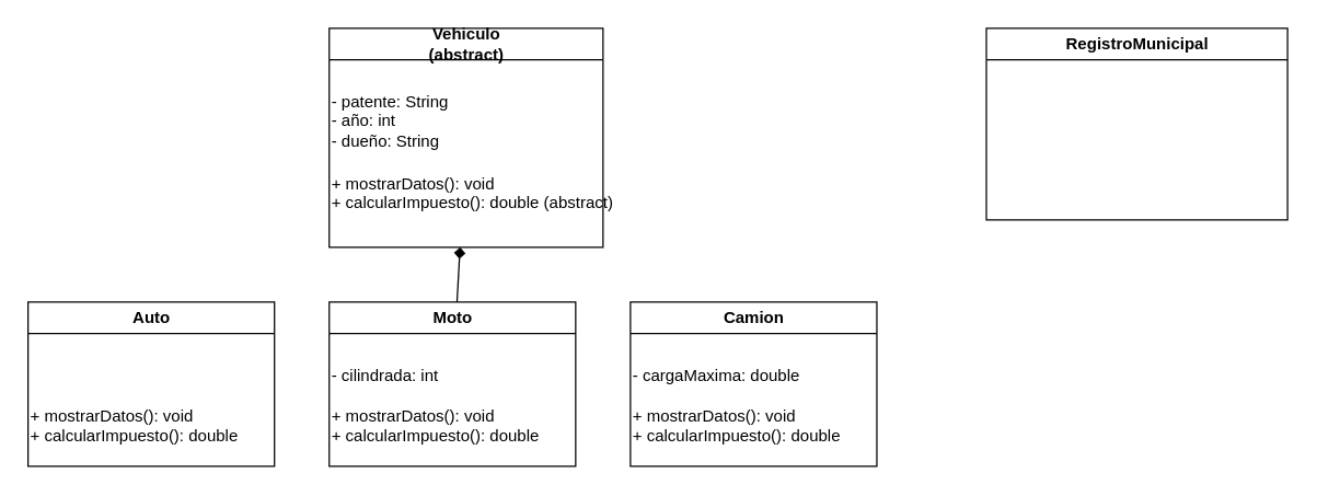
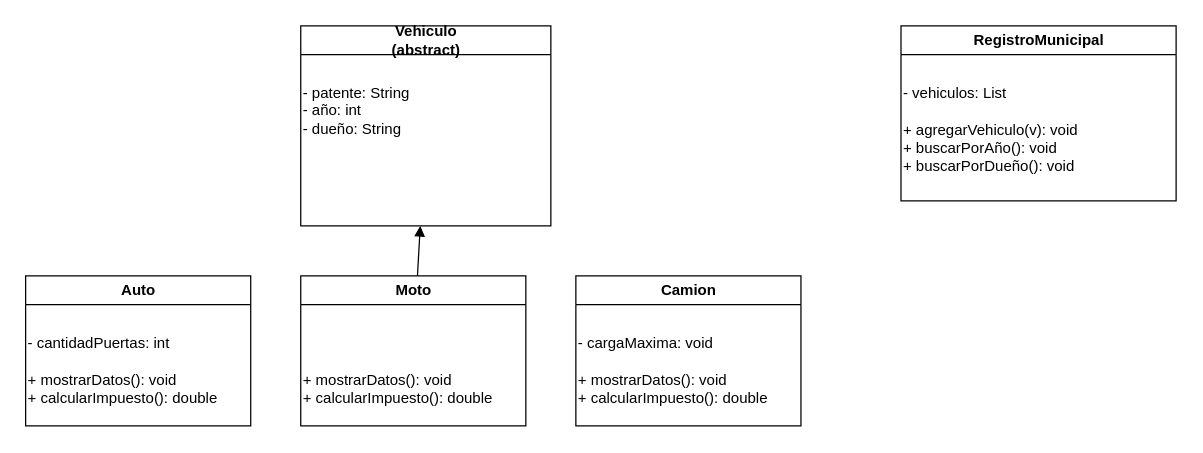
+ <mxCell id="15" value="- vehiculos: List&lt;Vehiculo&gt;" style="text;html=1;align=left;verticalAlign=top;" vertex="1" parent="14"><mxGeometry y="40" width="220" height="30" as="geometry" /></mxCell>
+ <mxCell id="16" value="+ agregarVehiculo(v): void&#10;+ buscarPorAño(): void&#10;+ buscarPorDueño(): void" style="text;html=1;align=left;verticalAlign=top;" vertex="1" parent="14"><mxGeometry y="70" width="220" height="70" as="geometry" /></mxCell>
- <mxCell id="4" value="+ mostrarDatos(): void&#10;+ calcularImpuesto(): double (abstract)" style="text;html=1;align=left;verticalAlign=top;" vertex="1" parent="2"><mxGeometry y="100" width="200" height="60" as="geometry" /></mxCell>
- <mxCell id="17" style="endArrow=diamond;html=1;" edge="1" parent="1" source="8" target="2"><mxGeometry relative="1" as="geometry" /></mxCell>
+ <mxCell id="17" style="endArrow=block;html=1;" edge="1" parent="1" source="8" target="2"><mxGeometry relative="1" as="geometry" /></mxCell>
- <mxCell id="12" value="- cargaMaxima: double" style="text;html=1;align=left;verticalAlign=top;" vertex="1" parent="11"><mxGeometry y="40" width="180" height="30" as="geometry" /></mxCell>
+ <mxCell id="12" value="- cargaMaxima: void" style="text;html=1;align=left;verticalAlign=top;" vertex="1" parent="11"><mxGeometry y="40" width="180" height="30" as="geometry" /></mxCell>
+ <mxCell id="6" value="- cantidadPuertas: int" style="text;html=1;align=left;verticalAlign=top;" vertex="1" parent="5"><mxGeometry y="40" width="180" height="30" as="geometry" /></mxCell>
- <mxCell id="9" value="- cilindrada: int" style="text;html=1;align=left;verticalAlign=top;" vertex="1" parent="8"><mxGeometry y="40" width="180" height="30" as="geometry" /></mxCell>
